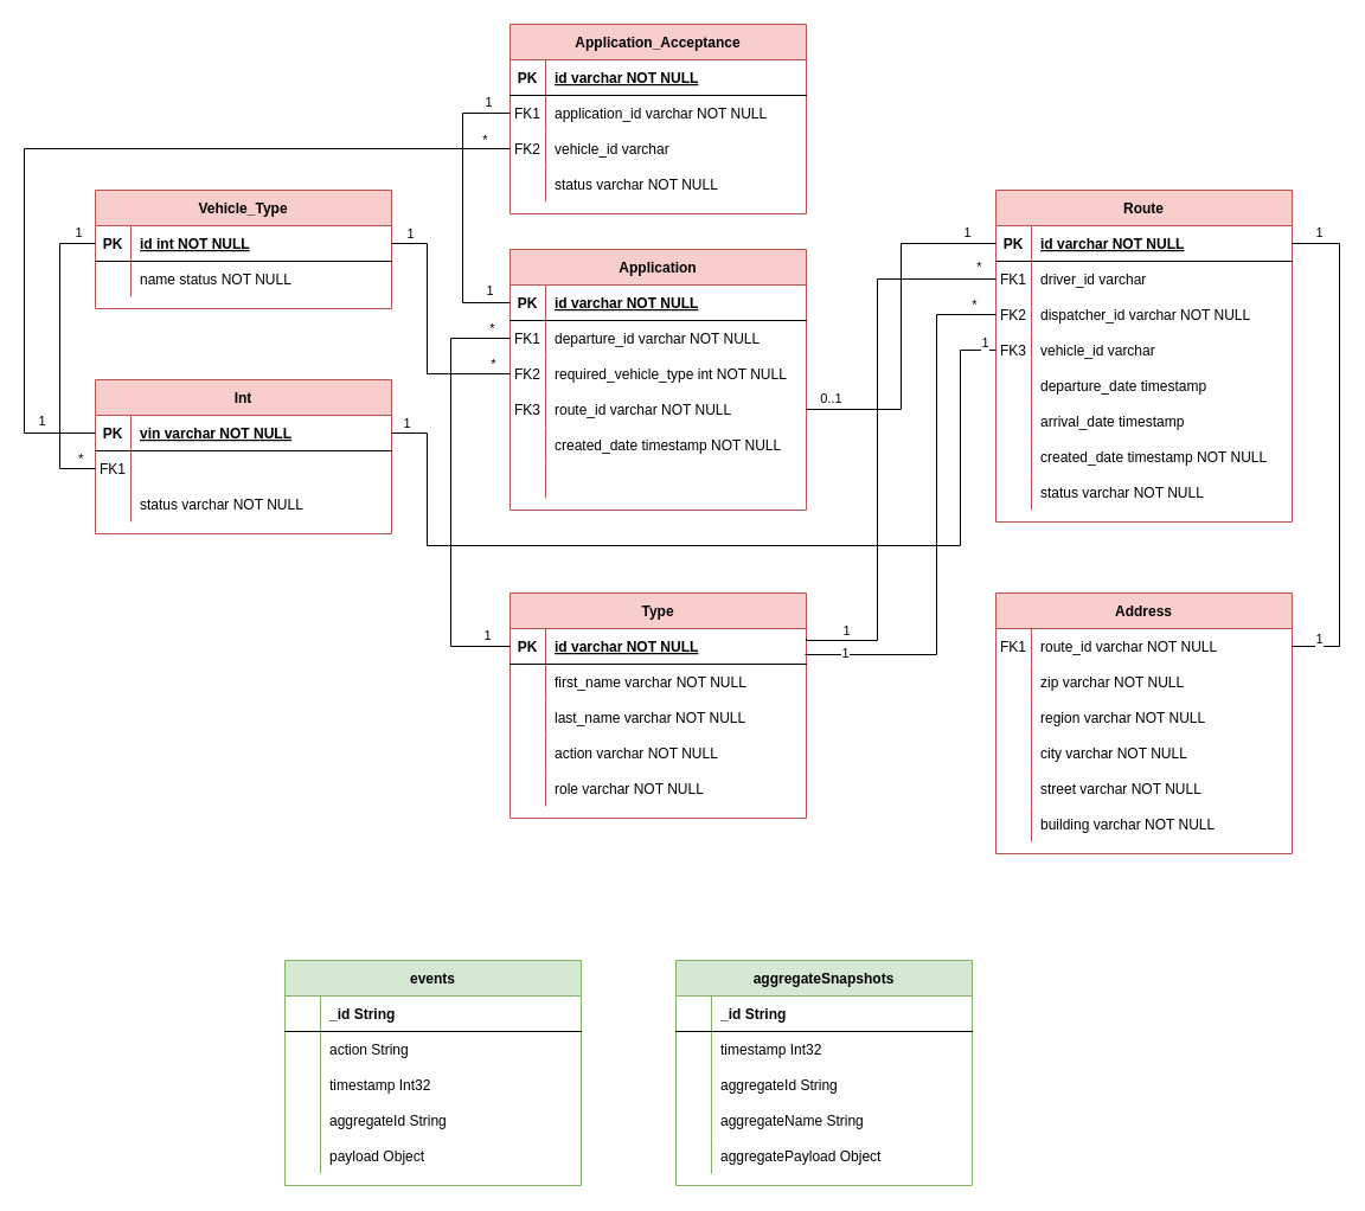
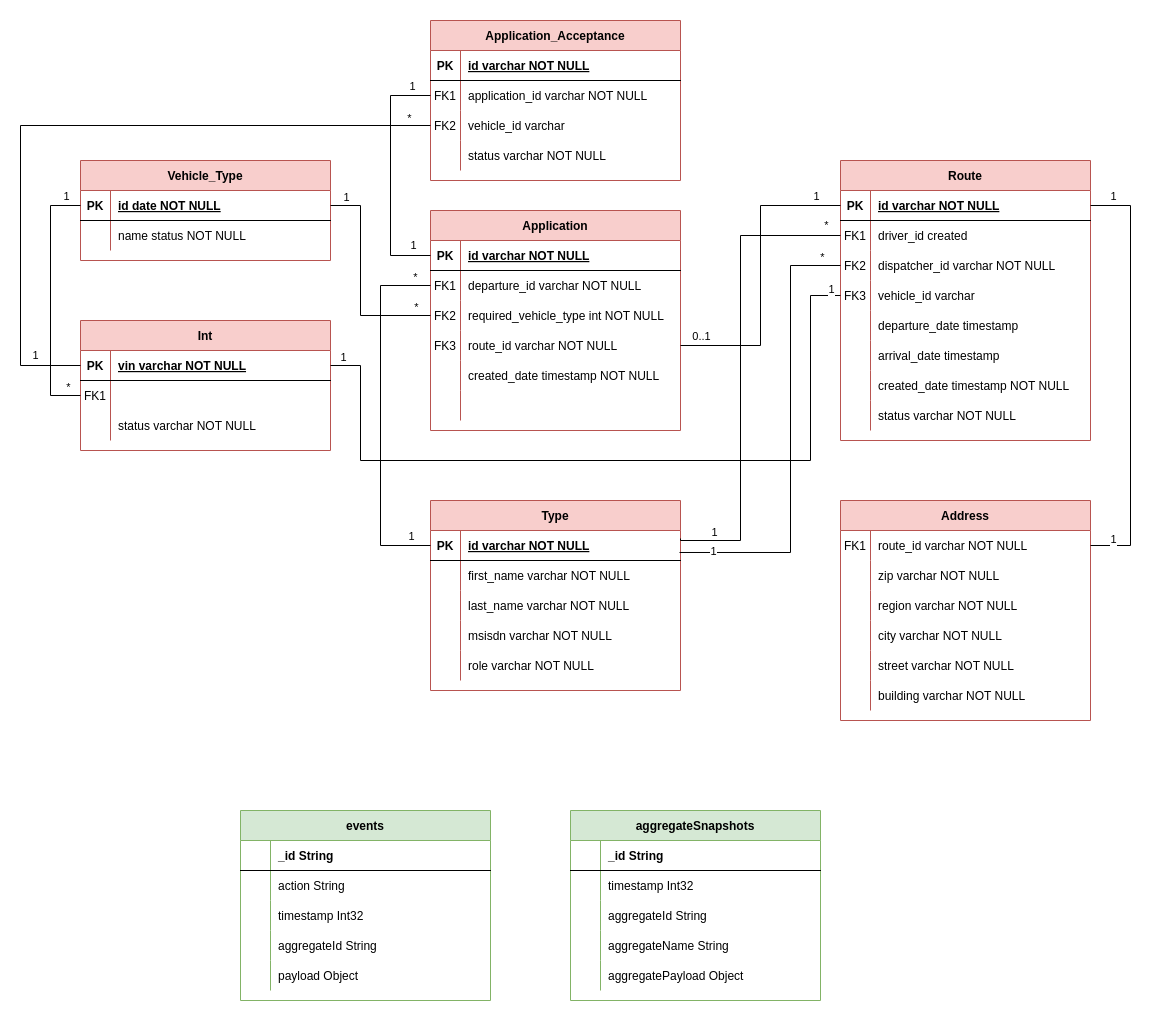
- <mxCell id="74" value="id int NOT NULL " style="shape=partialRectangle;overflow=hidden;connectable=0;fillColor=none;top=0;left=0;bottom=0;right=0;align=left;spacingLeft=6;fontStyle=5;" vertex="1" parent="72"><mxGeometry x="30" width="220" height="30" as="geometry"><mxRectangle width="220" height="30" as="alternateBounds" /></mxGeometry></mxCell>
+ <mxCell id="74" value="id date NOT NULL " style="shape=partialRectangle;overflow=hidden;connectable=0;fillColor=none;top=0;left=0;bottom=0;right=0;align=left;spacingLeft=6;fontStyle=5;" vertex="1" parent="72"><mxGeometry x="30" width="220" height="30" as="geometry"><mxRectangle width="220" height="30" as="alternateBounds" /></mxGeometry></mxCell>
- <mxCell id="52" value="driver_id varchar" style="shape=partialRectangle;overflow=hidden;connectable=0;fillColor=none;top=0;left=0;bottom=0;right=0;align=left;spacingLeft=6;" vertex="1" parent="50"><mxGeometry x="30" width="220" height="30" as="geometry"><mxRectangle width="220" height="30" as="alternateBounds" /></mxGeometry></mxCell>
+ <mxCell id="52" value="driver_id created" style="shape=partialRectangle;overflow=hidden;connectable=0;fillColor=none;top=0;left=0;bottom=0;right=0;align=left;spacingLeft=6;" vertex="1" parent="50"><mxGeometry x="30" width="220" height="30" as="geometry"><mxRectangle width="220" height="30" as="alternateBounds" /></mxGeometry></mxCell>
- <mxCell id="14" value="action varchar NOT NULL" style="shape=partialRectangle;overflow=hidden;connectable=0;fillColor=none;top=0;left=0;bottom=0;right=0;align=left;spacingLeft=6;" vertex="1" parent="12"><mxGeometry x="30" width="220" height="30" as="geometry"><mxRectangle width="220" height="30" as="alternateBounds" /></mxGeometry></mxCell>
+ <mxCell id="14" value="msisdn varchar NOT NULL" style="shape=partialRectangle;overflow=hidden;connectable=0;fillColor=none;top=0;left=0;bottom=0;right=0;align=left;spacingLeft=6;" vertex="1" parent="12"><mxGeometry x="30" width="220" height="30" as="geometry"><mxRectangle width="220" height="30" as="alternateBounds" /></mxGeometry></mxCell>
